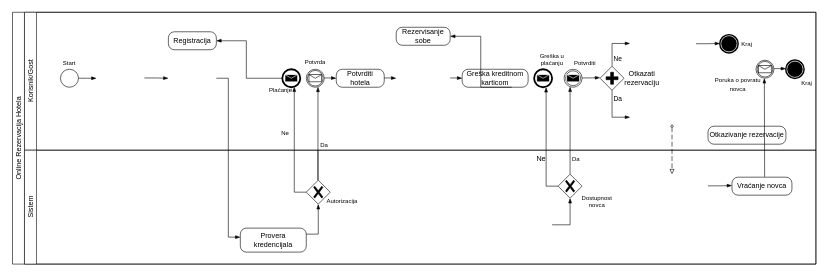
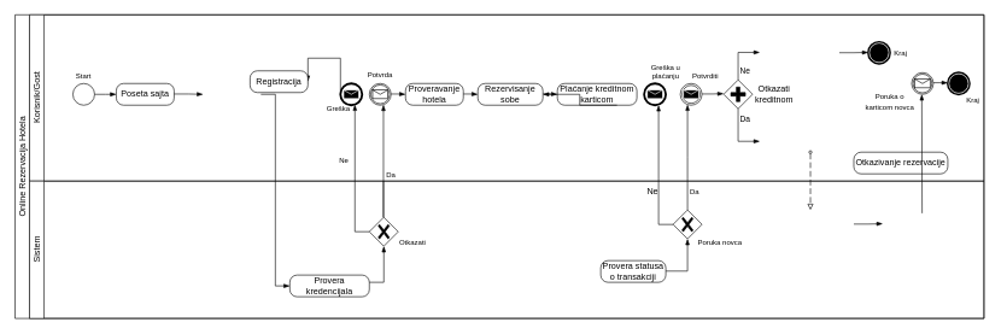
- <mxCell id="16" value="Rezervisanje sobe" style="points=[[0.25,0,0],[0.5,0,0],[0.75,0,0],[1,0.25,0],[1,0.5,0],[1,0.75,0],[0.75,1,0],[0.5,1,0],[0.25,1,0],[0,0.75,0],[0,0.5,0],[0,0.25,0]];shape=mxgraph.bpmn.task;whiteSpace=wrap;rectStyle=rounded;size=10;html=1;taskMarker=abstract;fontSize=12;" parent="3" vertex="1"><mxGeometry x="620" y="25" width="90" height="30" as="geometry" /></mxCell>
+ <mxCell id="16" value="Rezervisanje sobe" style="points=[[0.25,0,0],[0.5,0,0],[0.75,0,0],[1,0.25,0],[1,0.5,0],[1,0.75,0],[0.75,1,0],[0.5,1,0],[0.25,1,0],[0,0.75,0],[0,0.5,0],[0,0.25,0]];shape=mxgraph.bpmn.task;whiteSpace=wrap;rectStyle=rounded;size=10;html=1;taskMarker=abstract;fontSize=12;" parent="3" vertex="1"><mxGeometry x="620" y="95" width="90" height="30" as="geometry" /></mxCell>
- <mxCell id="46" value="Registracija" style="points=[[0.25,0,0],[0.5,0,0],[0.75,0,0],[1,0.25,0],[1,0.5,0],[1,0.75,0],[0.75,1,0],[0.5,1,0],[0.25,1,0],[0,0.75,0],[0,0.5,0],[0,0.25,0]];shape=mxgraph.bpmn.task;whiteSpace=wrap;rectStyle=rounded;size=10;html=1;taskMarker=abstract;" vertex="1" parent="3"><mxGeometry x="240" y="32.5" width="80" height="30" as="geometry" /></mxCell>
+ <mxCell id="46" value="Registracija" style="points=[[0.25,0,0],[0.5,0,0],[0.75,0,0],[1,0.25,0],[1,0.5,0],[1,0.75,0],[0.75,1,0],[0.5,1,0],[0.25,1,0],[0,0.75,0],[0,0.5,0],[0,0.25,0]];shape=mxgraph.bpmn.task;whiteSpace=wrap;rectStyle=rounded;size=10;html=1;taskMarker=abstract;" vertex="1" parent="3"><mxGeometry x="305" y="77.5" width="80" height="30" as="geometry" /></mxCell>
+ <mxCell id="6" value="Poseta sajta" style="points=[[0.25,0,0],[0.5,0,0],[0.75,0,0],[1,0.25,0],[1,0.5,0],[1,0.75,0],[0.75,1,0],[0.5,1,0],[0.25,1,0],[0,0.75,0],[0,0.5,0],[0,0.25,0]];shape=mxgraph.bpmn.task;whiteSpace=wrap;rectStyle=rounded;size=10;html=1;taskMarker=abstract;" parent="3" vertex="1"><mxGeometry x="120" y="95" width="80" height="30" as="geometry" /></mxCell>
- <mxCell id="14" value="Potvrditi hotela" style="points=[[0.25,0,0],[0.5,0,0],[0.75,0,0],[1,0.25,0],[1,0.5,0],[1,0.75,0],[0.75,1,0],[0.5,1,0],[0.25,1,0],[0,0.75,0],[0,0.5,0],[0,0.25,0]];shape=mxgraph.bpmn.task;whiteSpace=wrap;rectStyle=rounded;size=10;html=1;taskMarker=abstract;fontSize=12;" parent="3" vertex="1"><mxGeometry x="520" y="95" width="80" height="30" as="geometry" /></mxCell>
+ <mxCell id="14" value="Proveravanje hotela" style="points=[[0.25,0,0],[0.5,0,0],[0.75,0,0],[1,0.25,0],[1,0.5,0],[1,0.75,0],[0.75,1,0],[0.5,1,0],[0.25,1,0],[0,0.75,0],[0,0.5,0],[0,0.25,0]];shape=mxgraph.bpmn.task;whiteSpace=wrap;rectStyle=rounded;size=10;html=1;taskMarker=abstract;fontSize=12;" parent="3" vertex="1"><mxGeometry x="520" y="95" width="80" height="30" as="geometry" /></mxCell>
- <mxCell id="18" value="Greška kreditnom karticom" style="points=[[0.25,0,0],[0.5,0,0],[0.75,0,0],[1,0.25,0],[1,0.5,0],[1,0.75,0],[0.75,1,0],[0.5,1,0],[0.25,1,0],[0,0.75,0],[0,0.5,0],[0,0.25,0]];shape=mxgraph.bpmn.task;whiteSpace=wrap;rectStyle=rounded;size=10;html=1;taskMarker=abstract;fontSize=12;" parent="3" vertex="1"><mxGeometry x="730" y="95" width="110" height="30" as="geometry" /></mxCell>
+ <mxCell id="18" value="Plaćanje kreditnom karticom" style="points=[[0.25,0,0],[0.5,0,0],[0.75,0,0],[1,0.25,0],[1,0.5,0],[1,0.75,0],[0.75,1,0],[0.5,1,0],[0.25,1,0],[0,0.75,0],[0,0.5,0],[0,0.25,0]];shape=mxgraph.bpmn.task;whiteSpace=wrap;rectStyle=rounded;size=10;html=1;taskMarker=abstract;fontSize=12;" parent="3" vertex="1"><mxGeometry x="730" y="95" width="110" height="30" as="geometry" /></mxCell>
- <mxCell id="36" value="Otkazati rezervaciju" style="text;html=1;strokeColor=none;fillColor=none;align=center;verticalAlign=middle;whiteSpace=wrap;rounded=0;fontSize=12;" parent="3" vertex="1"><mxGeometry x="990" y="105" width="80" height="10" as="geometry" /></mxCell>
+ <mxCell id="36" value="Otkazati kreditnom" style="text;html=1;strokeColor=none;fillColor=none;align=center;verticalAlign=middle;whiteSpace=wrap;rounded=0;fontSize=12;" parent="3" vertex="1"><mxGeometry x="990" y="105" width="80" height="10" as="geometry" /></mxCell>
- <mxCell id="45" value="&lt;font style=&quot;font-size: 10px;&quot;&gt;Poruka o povratu novca&lt;/font&gt;" style="text;html=1;strokeColor=none;fillColor=none;align=center;verticalAlign=middle;whiteSpace=wrap;rounded=0;fontSize=12;" parent="3" vertex="1"><mxGeometry x="1150" y="105" width="80" height="30" as="geometry" /></mxCell>
+ <mxCell id="45" value="&lt;font style=&quot;font-size: 10px;&quot;&gt;Poruka o karticom novca&lt;/font&gt;" style="text;html=1;strokeColor=none;fillColor=none;align=center;verticalAlign=middle;whiteSpace=wrap;rounded=0;fontSize=12;" parent="3" vertex="1"><mxGeometry x="1150" y="105" width="80" height="30" as="geometry" /></mxCell>
- <mxCell id="11" value="Plaćanje" style="text;html=1;strokeColor=none;fillColor=none;align=center;verticalAlign=middle;whiteSpace=wrap;rounded=0;fontSize=10;" parent="3" vertex="1"><mxGeometry x="395" y="125" width="65" height="10" as="geometry" /></mxCell>
+ <mxCell id="11" value="Greška" style="text;html=1;strokeColor=none;fillColor=none;align=center;verticalAlign=middle;whiteSpace=wrap;rounded=0;fontSize=10;" parent="3" vertex="1"><mxGeometry x="395" y="125" width="65" height="10" as="geometry" /></mxCell>
- <mxCell id="60" value="Vraćanje novca" style="points=[[0.25,0,0],[0.5,0,0],[0.75,0,0],[1,0.25,0],[1,0.5,0],[1,0.75,0],[0.75,1,0],[0.5,1,0],[0.25,1,0],[0,0.75,0],[0,0.5,0],[0,0.25,0]];shape=mxgraph.bpmn.task;whiteSpace=wrap;rectStyle=rounded;size=10;html=1;taskMarker=abstract;fontSize=12;" parent="47" vertex="1"><mxGeometry x="1180" y="45" width="100" height="30" as="geometry" /></mxCell>
- <mxCell id="56" value="Autorizacija" style="text;html=1;strokeColor=none;fillColor=none;align=center;verticalAlign=middle;whiteSpace=wrap;rounded=0;fontSize=10;" parent="47" vertex="1"><mxGeometry x="500" y="80" width="60" height="10" as="geometry" /></mxCell>
+ <mxCell id="56" value="Otkazati" style="text;html=1;strokeColor=none;fillColor=none;align=center;verticalAlign=middle;whiteSpace=wrap;rounded=0;fontSize=10;" parent="47" vertex="1"><mxGeometry x="500" y="80" width="60" height="10" as="geometry" /></mxCell>
- <mxCell id="57" value="Dostupnost novca" style="text;html=1;strokeColor=none;fillColor=none;align=center;verticalAlign=middle;whiteSpace=wrap;rounded=0;fontSize=10;" parent="47" vertex="1"><mxGeometry x="920" y="75" width="70" height="20" as="geometry" /></mxCell>
+ <mxCell id="57" value="Poruka novca" style="text;html=1;strokeColor=none;fillColor=none;align=center;verticalAlign=middle;whiteSpace=wrap;rounded=0;fontSize=10;" parent="47" vertex="1"><mxGeometry x="920" y="75" width="70" height="20" as="geometry" /></mxCell>
+ <mxCell id="53" value="Provera statusa o transakciji" style="points=[[0.25,0,0],[0.5,0,0],[0.75,0,0],[1,0.25,0],[1,0.5,0],[1,0.75,0],[0.75,1,0],[0.5,1,0],[0.25,1,0],[0,0.75,0],[0,0.5,0],[0,0.25,0]];shape=mxgraph.bpmn.task;whiteSpace=wrap;rectStyle=rounded;size=10;html=1;taskMarker=abstract;fontSize=12;" parent="47" vertex="1"><mxGeometry x="790" y="110" width="90" height="30" as="geometry" /></mxCell>
- <mxCell id="48" value="Provera kredencijala" style="points=[[0.25,0,0],[0.5,0,0],[0.75,0,0],[1,0.25,0],[1,0.5,0],[1,0.75,0],[0.75,1,0],[0.5,1,0],[0.25,1,0],[0,0.75,0],[0,0.5,0],[0,0.25,0]];shape=mxgraph.bpmn.task;whiteSpace=wrap;rectStyle=rounded;size=10;html=1;taskMarker=abstract;fontSize=12;" parent="47" vertex="1"><mxGeometry x="360" y="130" width="110" height="40" as="geometry" /></mxCell>
+ <mxCell id="48" value="Provera kredencijala" style="points=[[0.25,0,0],[0.5,0,0],[0.75,0,0],[1,0.25,0],[1,0.5,0],[1,0.75,0],[0.75,1,0],[0.5,1,0],[0.25,1,0],[0,0.75,0],[0,0.5,0],[0,0.25,0]];shape=mxgraph.bpmn.task;whiteSpace=wrap;rectStyle=rounded;size=10;html=1;taskMarker=abstract;fontSize=12;" parent="47" vertex="1"><mxGeometry x="360" y="130" width="110" height="30" as="geometry" /></mxCell>
